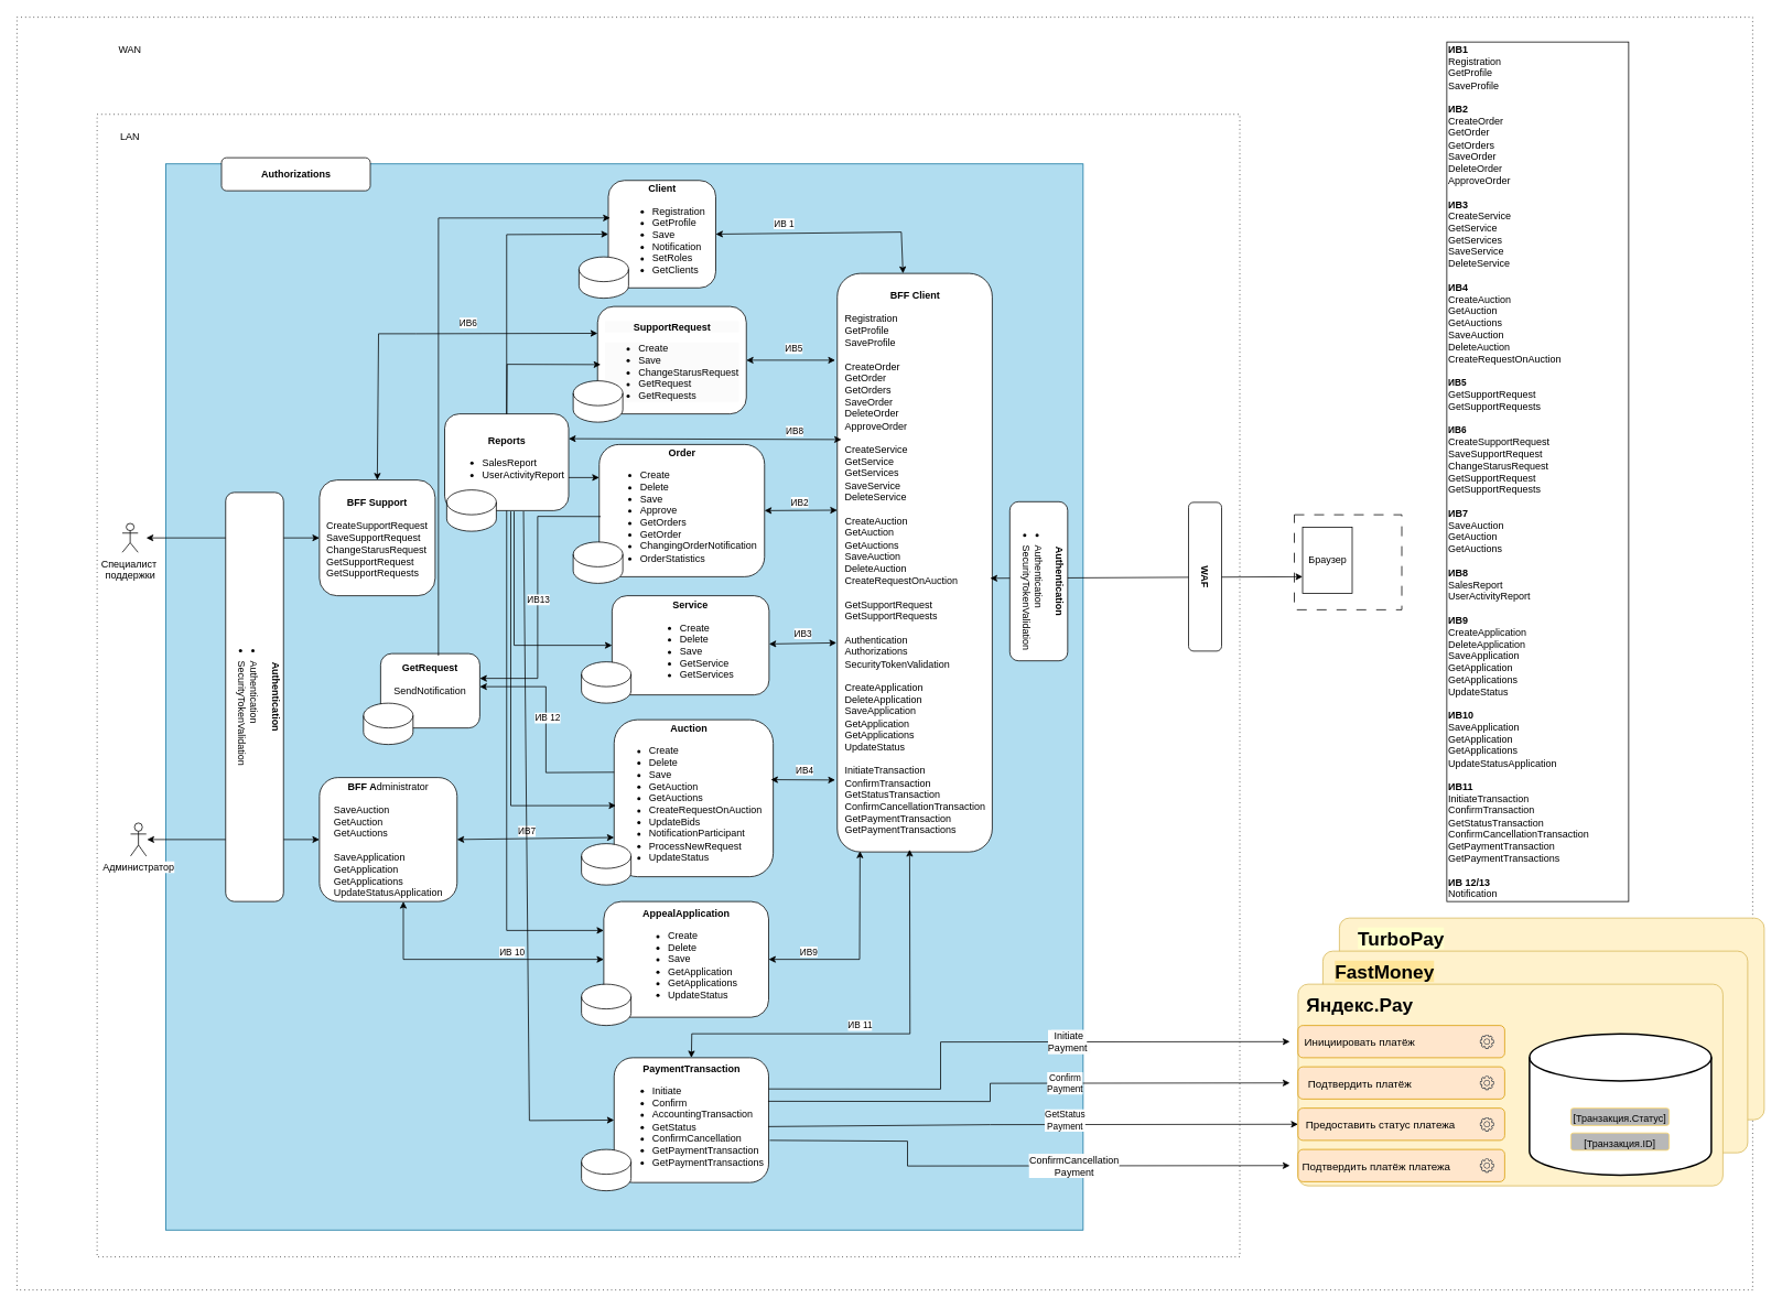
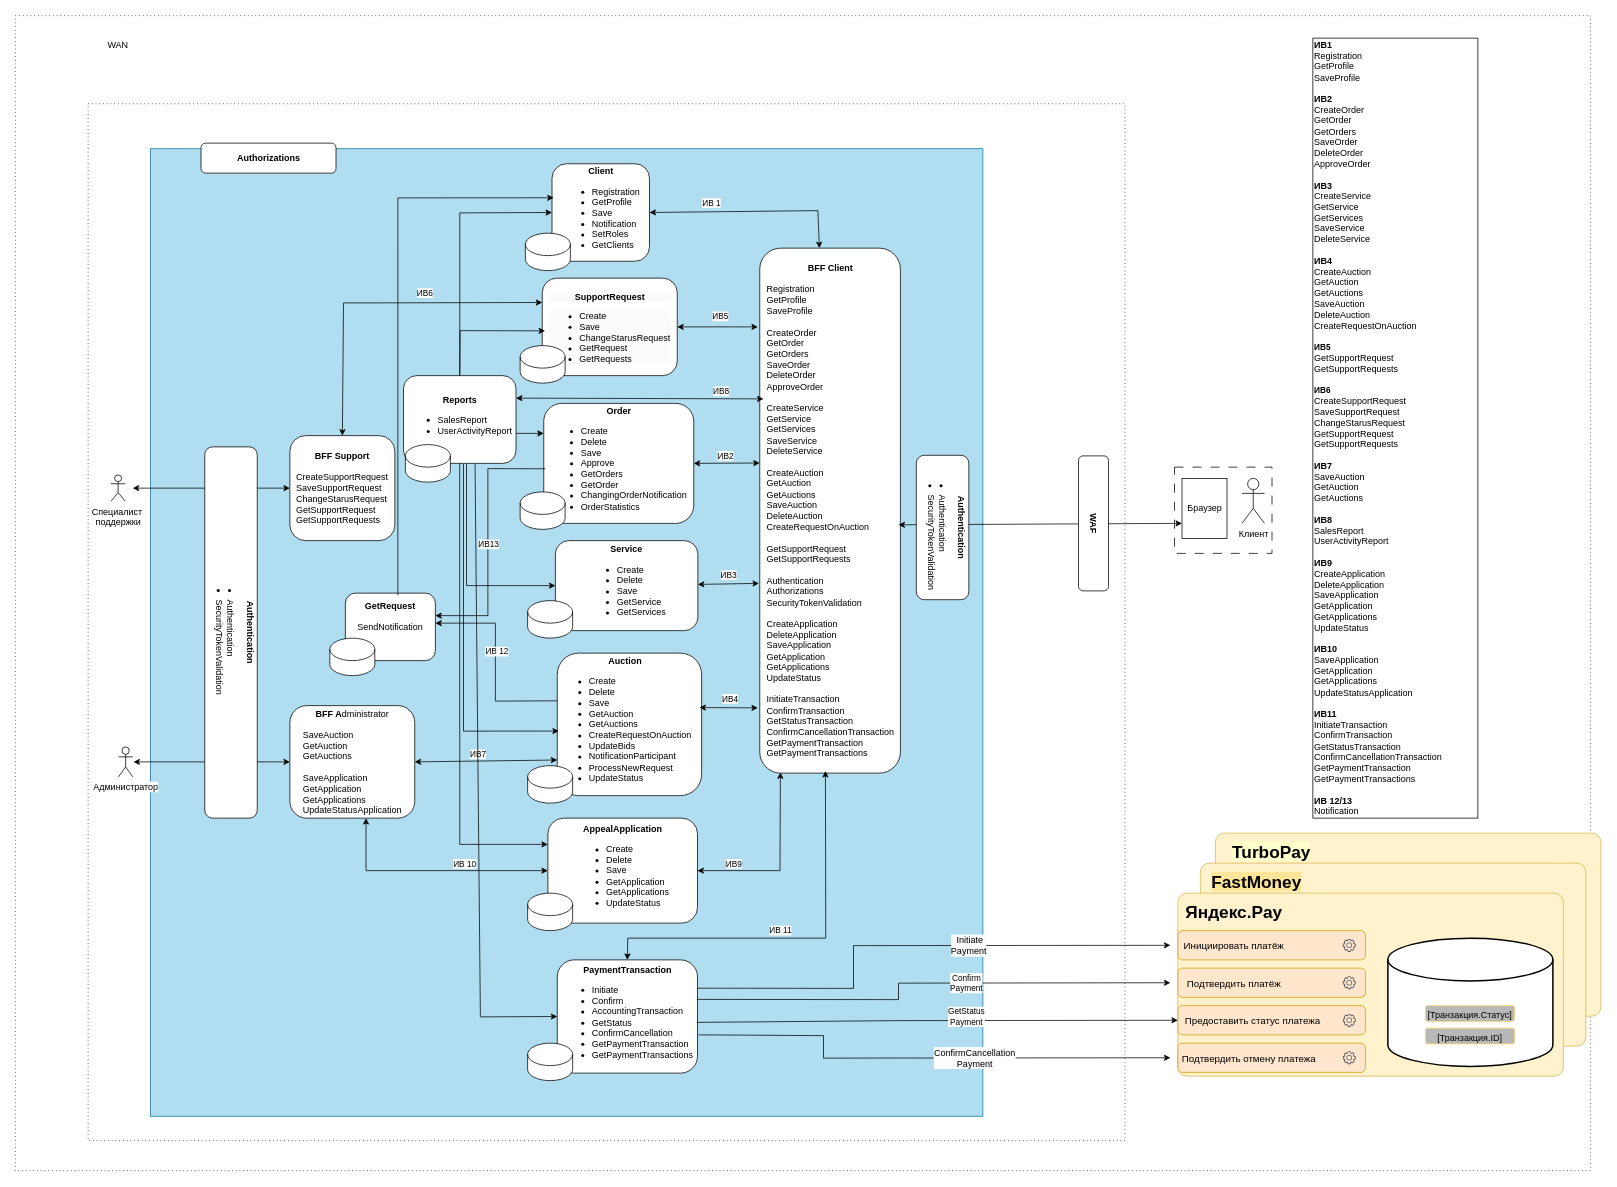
- <mxCell id="90" value="LAN" style="text;html=1;align=center;verticalAlign=middle;whiteSpace=wrap;rounded=0;" vertex="1" parent="1"><mxGeometry x="127" y="150" width="60" height="30" as="geometry" /></mxCell>
+ <mxCell id="24" value="Клиент" style="shape=umlActor;verticalLabelPosition=bottom;verticalAlign=top;html=1;outlineConnect=0;" vertex="1" parent="1"><mxGeometry x="1655.5" y="637" width="30" height="60" as="geometry" /></mxCell>
- <mxCell id="79" value="Подтвердить платёж платежа" style="text;html=1;align=center;verticalAlign=middle;whiteSpace=wrap;rounded=1;fontSize=13;" vertex="1" parent="76"><mxGeometry y="4.5" width="210" height="30" as="geometry" /></mxCell>
+ <mxCell id="79" value="Подтвердить отмену платежа" style="text;html=1;align=center;verticalAlign=middle;whiteSpace=wrap;rounded=1;fontSize=13;" vertex="1" parent="76"><mxGeometry y="4.5" width="210" height="30" as="geometry" /></mxCell>
